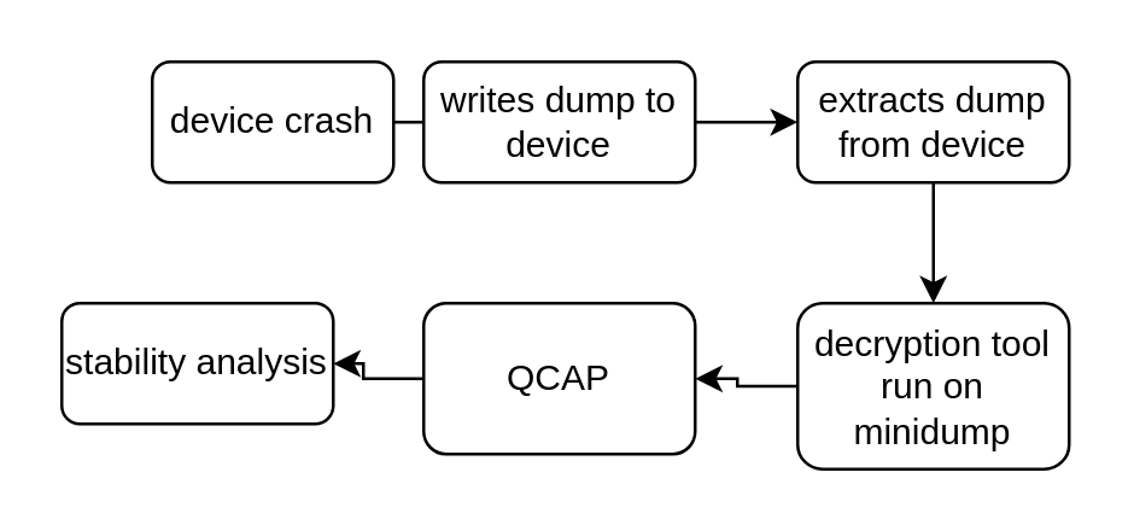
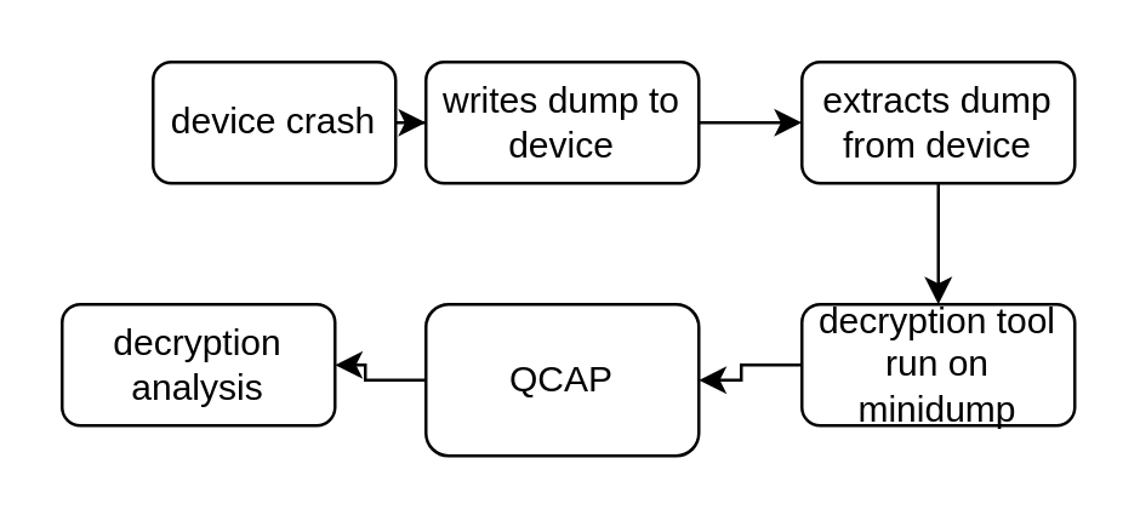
- <mxCell id="2" value="" style="edgeStyle=orthogonalEdgeStyle;rounded=0;orthogonalLoop=1;jettySize=auto;html=1;endArrow=none;" edge="1" parent="1" source="3" target="5"><mxGeometry relative="1" as="geometry" /></mxCell>
+ <mxCell id="2" value="" style="edgeStyle=orthogonalEdgeStyle;rounded=0;orthogonalLoop=1;jettySize=auto;html=1;" edge="1" parent="1" source="3" target="5"><mxGeometry relative="1" as="geometry" /></mxCell>
- <mxCell id="12" value="stability analysis" style="rounded=1;whiteSpace=wrap;html=1;" vertex="1" parent="1"><mxGeometry x="20" y="100" width="90" height="40" as="geometry" /></mxCell>
+ <mxCell id="12" value="decryption analysis" style="rounded=1;whiteSpace=wrap;html=1;" vertex="1" parent="1"><mxGeometry x="20" y="100" width="90" height="40" as="geometry" /></mxCell>
- <mxCell id="9" value="decryption tool run on minidump" style="rounded=1;whiteSpace=wrap;html=1;" vertex="1" parent="1"><mxGeometry x="264" y="100" width="90" height="55" as="geometry" /></mxCell>
+ <mxCell id="9" value="decryption tool run on minidump" style="rounded=1;whiteSpace=wrap;html=1;" vertex="1" parent="1"><mxGeometry x="264" y="100" width="90" height="40" as="geometry" /></mxCell>
